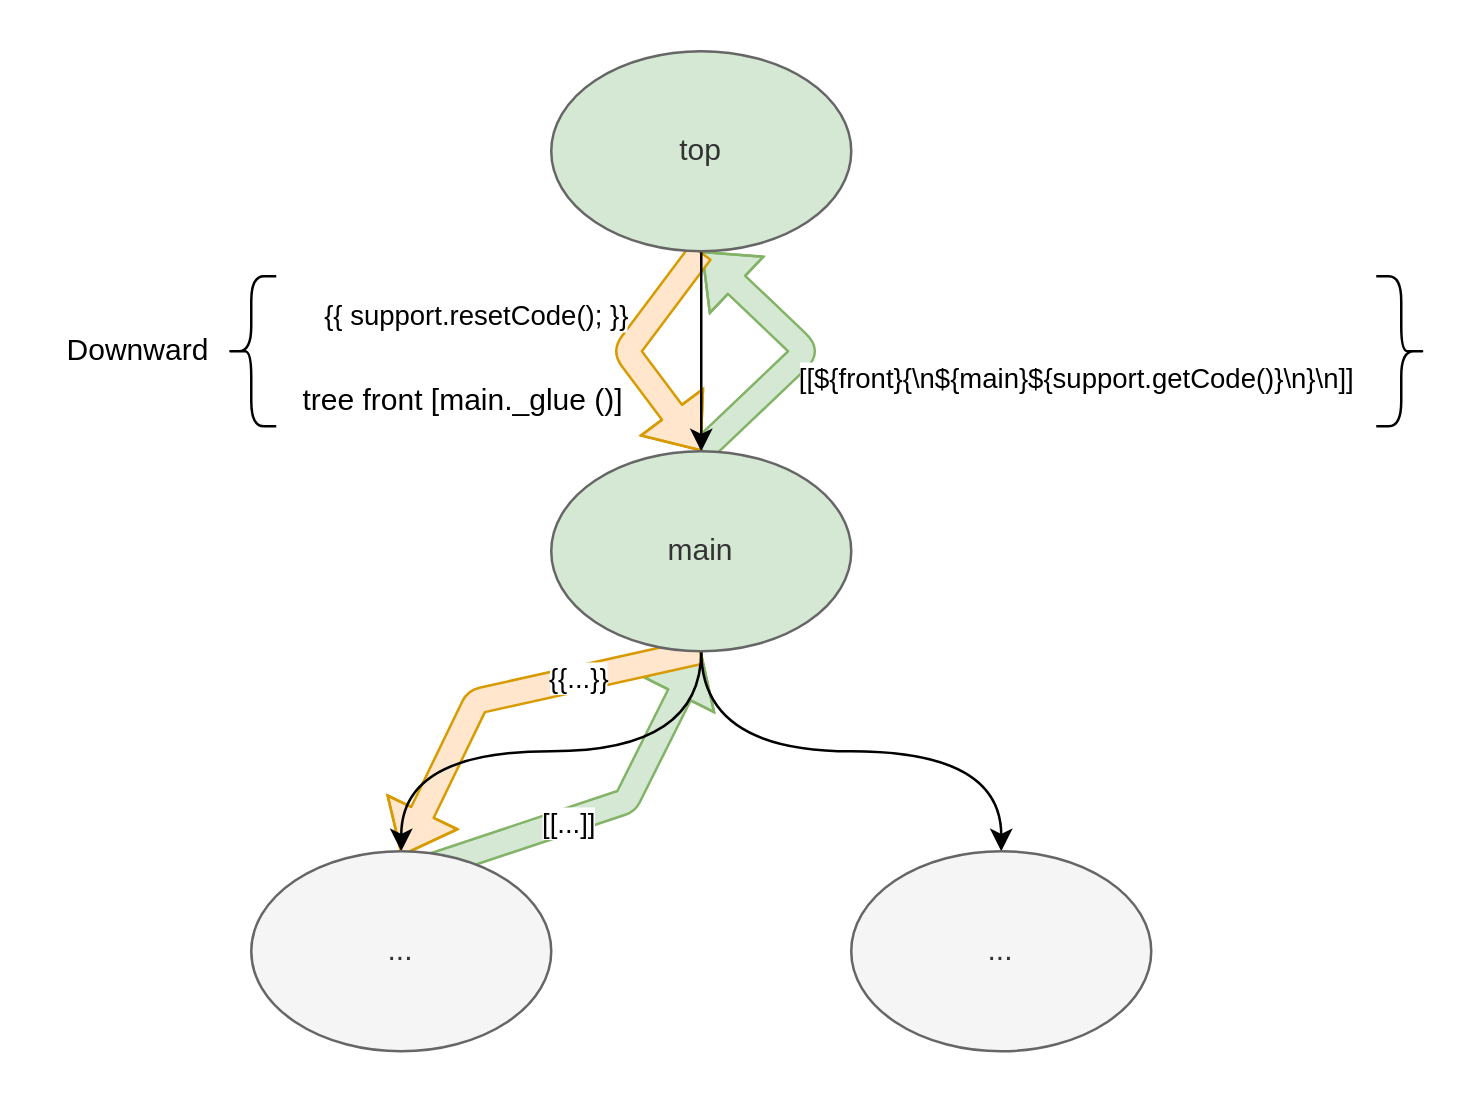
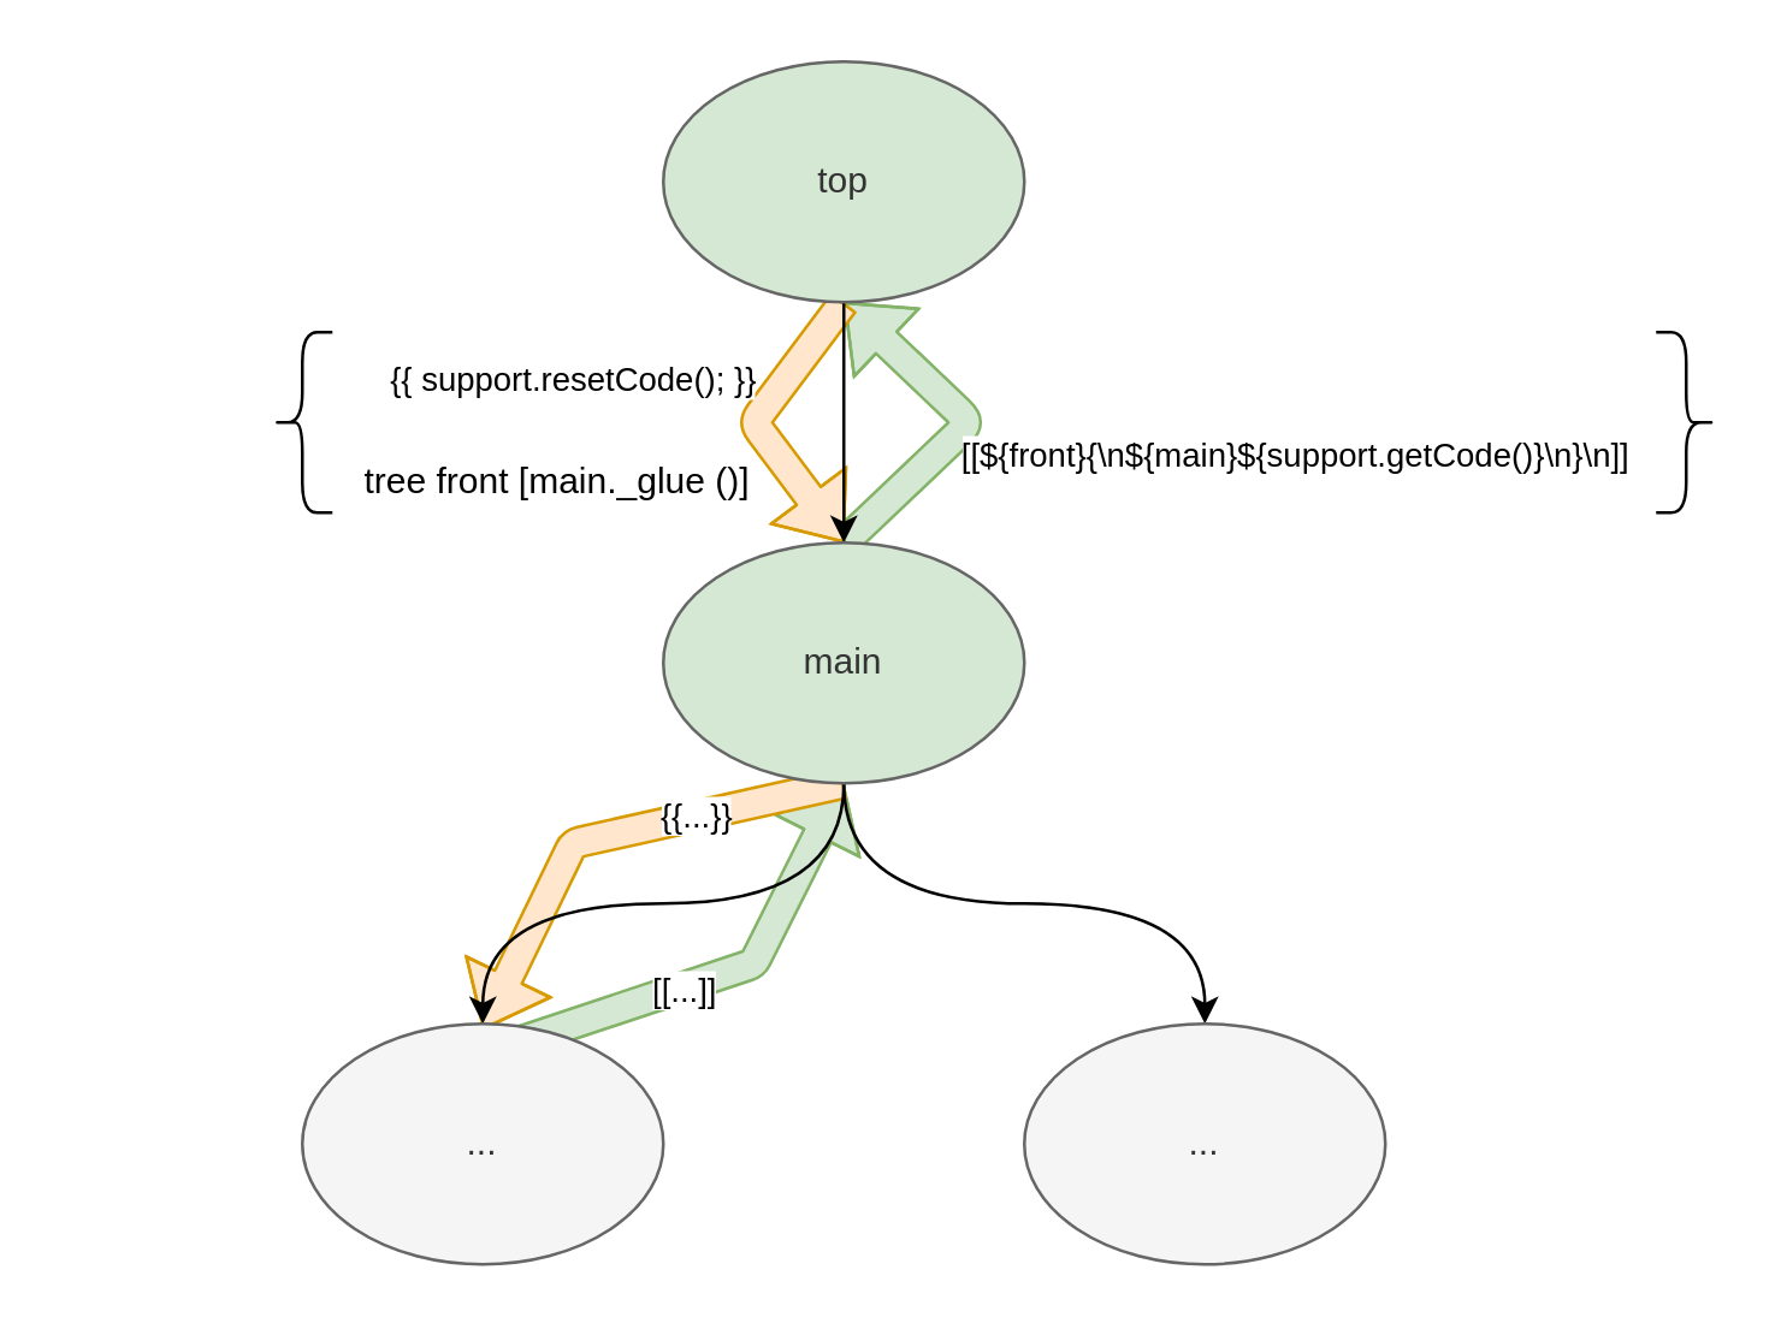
- <mxCell id="19" value="Downward" style="text;html=1;strokeColor=none;fillColor=none;align=center;verticalAlign=middle;whiteSpace=wrap;rounded=0;" vertex="1" parent="1"><mxGeometry x="20" y="130" width="70" height="20" as="geometry" /></mxCell>
